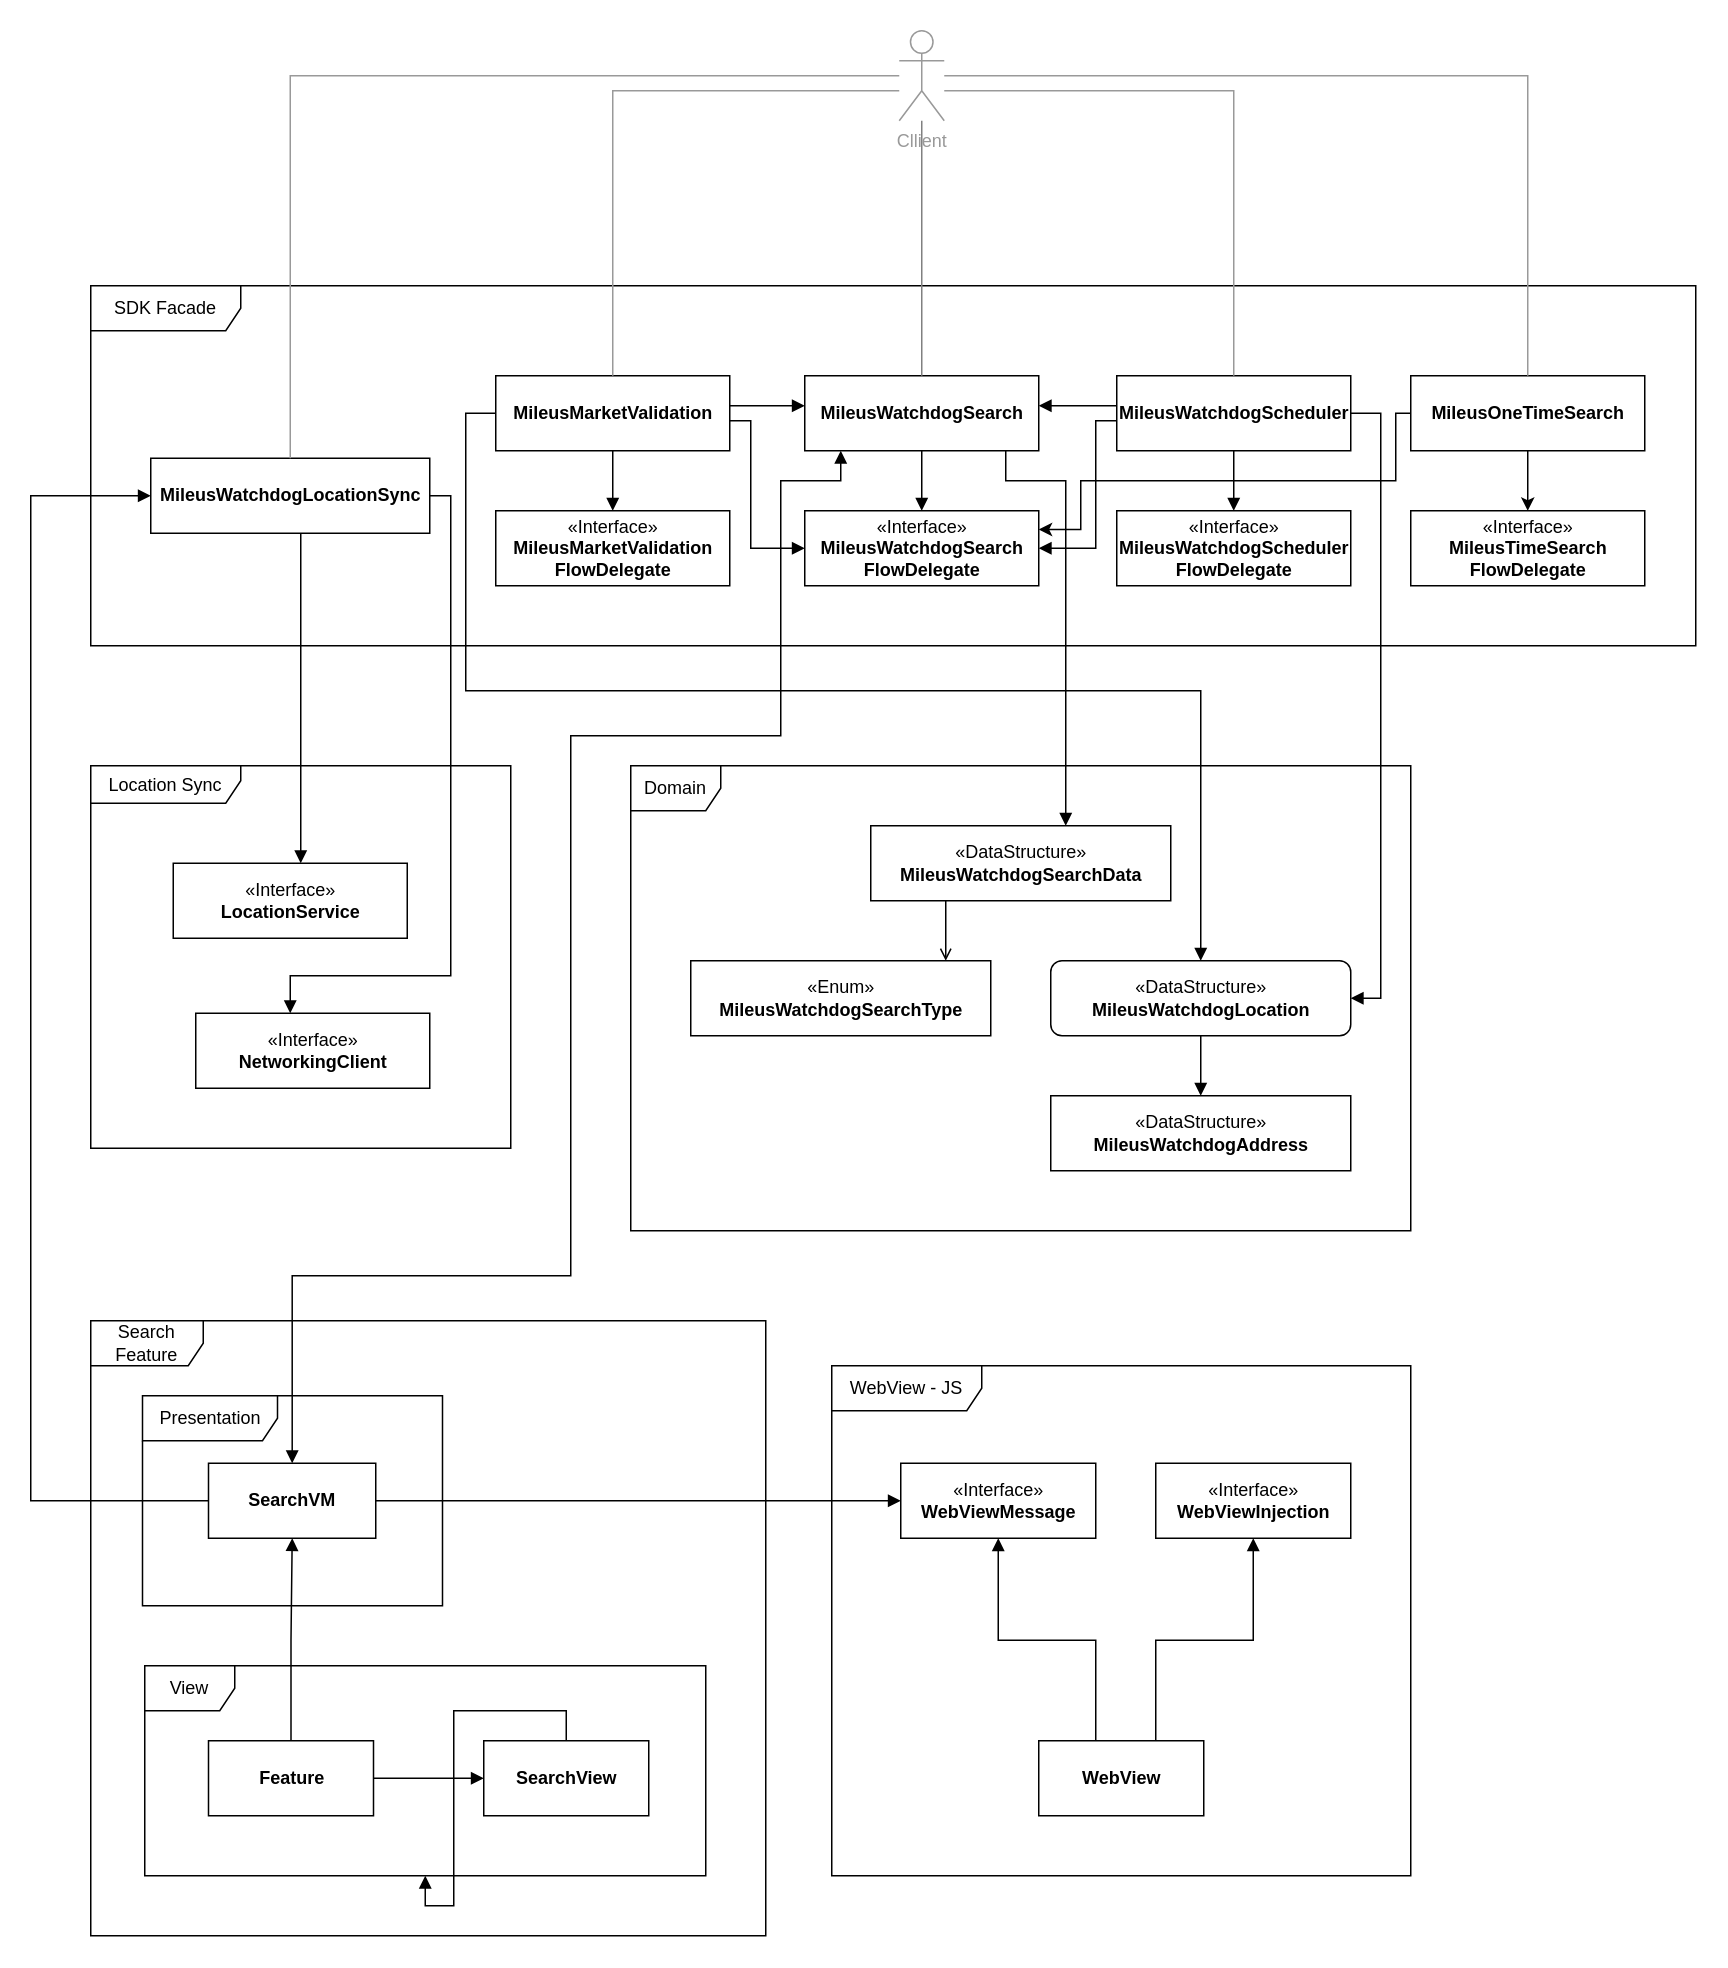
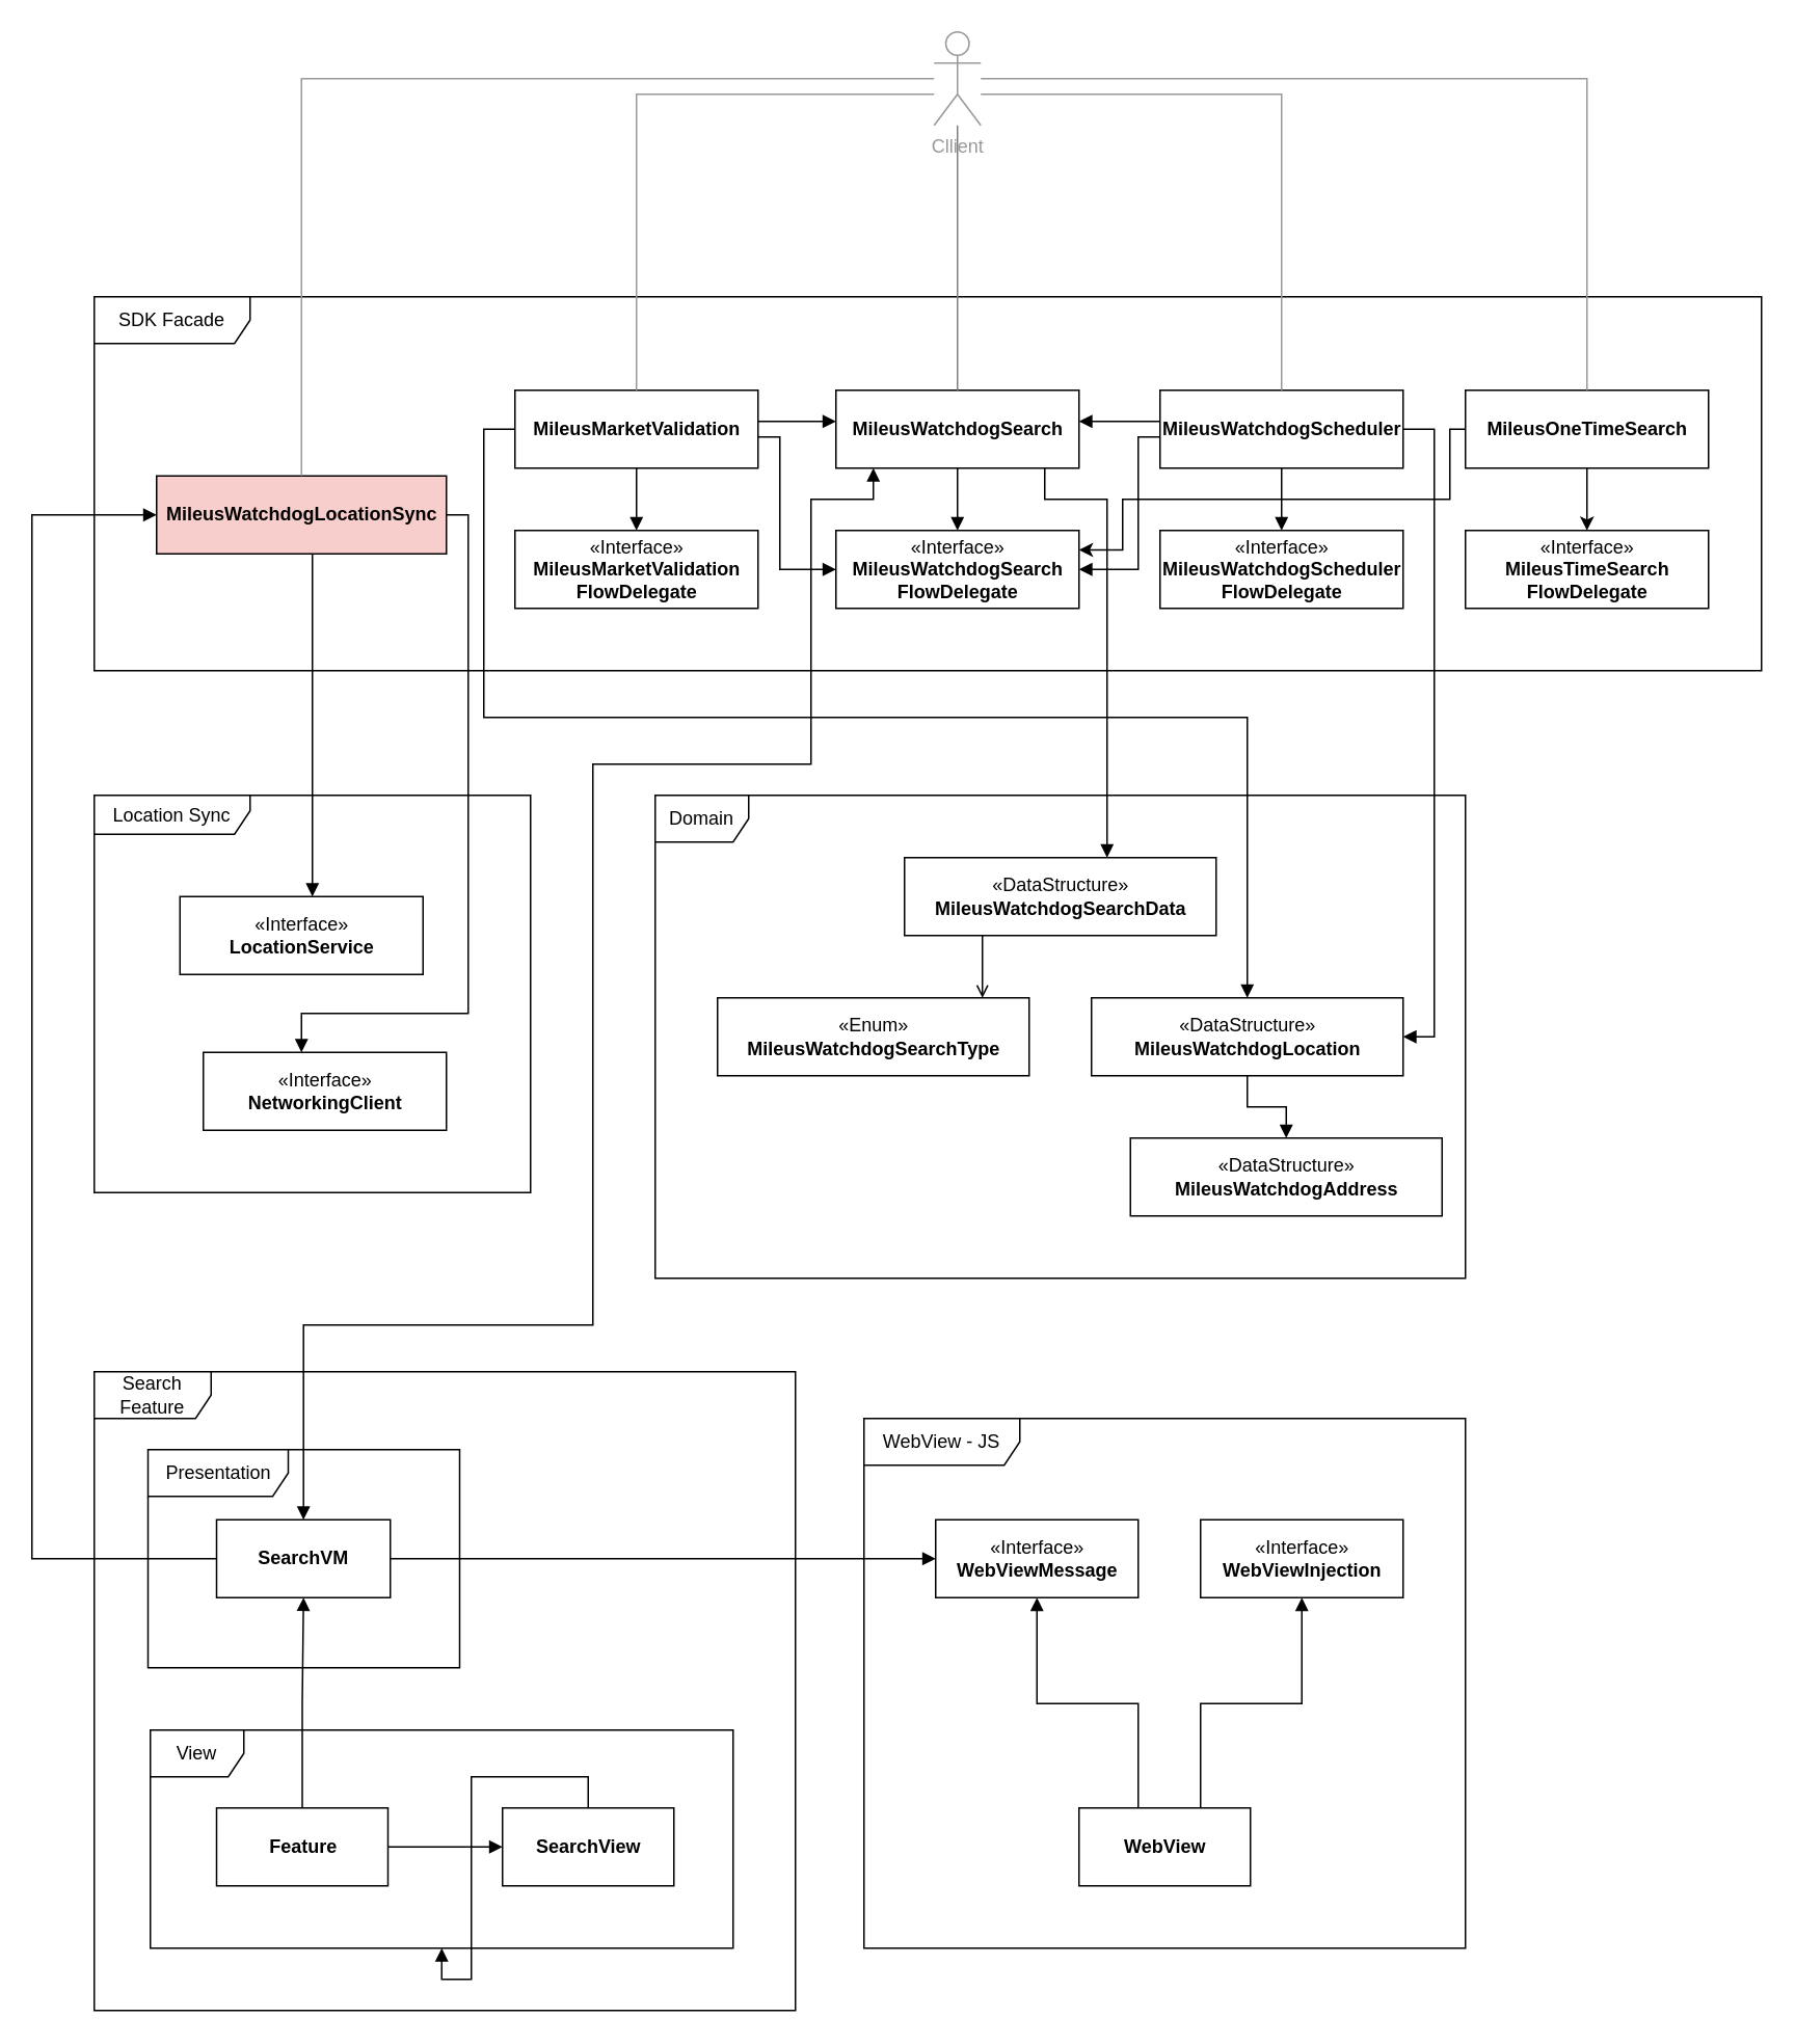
- <mxCell id="31" value="&lt;b&gt;MileusWatchdogLocationSync&lt;/b&gt;" style="html=1;" parent="1" vertex="1"><mxGeometry x="100" y="305" width="186" height="50" as="geometry" /></mxCell>
+ <mxCell id="31" value="&lt;b&gt;MileusWatchdogLocationSync&lt;/b&gt;" style="html=1;fillColor=#f8cecc;" parent="1" vertex="1"><mxGeometry x="100" y="305" width="186" height="50" as="geometry" /></mxCell>
- <mxCell id="36" value="«DataStructure»&lt;br&gt;&lt;b&gt;MileusWatchdogLocation&lt;/b&gt;" style="html=1;rounded=1;" parent="1" vertex="1"><mxGeometry x="700" y="640" width="200" height="50" as="geometry" /></mxCell>
+ <mxCell id="36" value="«DataStructure»&lt;br&gt;&lt;b&gt;MileusWatchdogLocation&lt;/b&gt;" style="html=1;" parent="1" vertex="1"><mxGeometry x="700" y="640" width="200" height="50" as="geometry" /></mxCell>
- <mxCell id="37" value="«DataStructure»&lt;br&gt;&lt;b&gt;MileusWatchdogAddress&lt;/b&gt;" style="html=1;" parent="1" vertex="1"><mxGeometry x="700" y="730" width="200" height="50" as="geometry" /></mxCell>
+ <mxCell id="37" value="«DataStructure»&lt;br&gt;&lt;b&gt;MileusWatchdogAddress&lt;/b&gt;" style="html=1;" parent="1" vertex="1"><mxGeometry x="725" y="730" width="200" height="50" as="geometry" /></mxCell>
